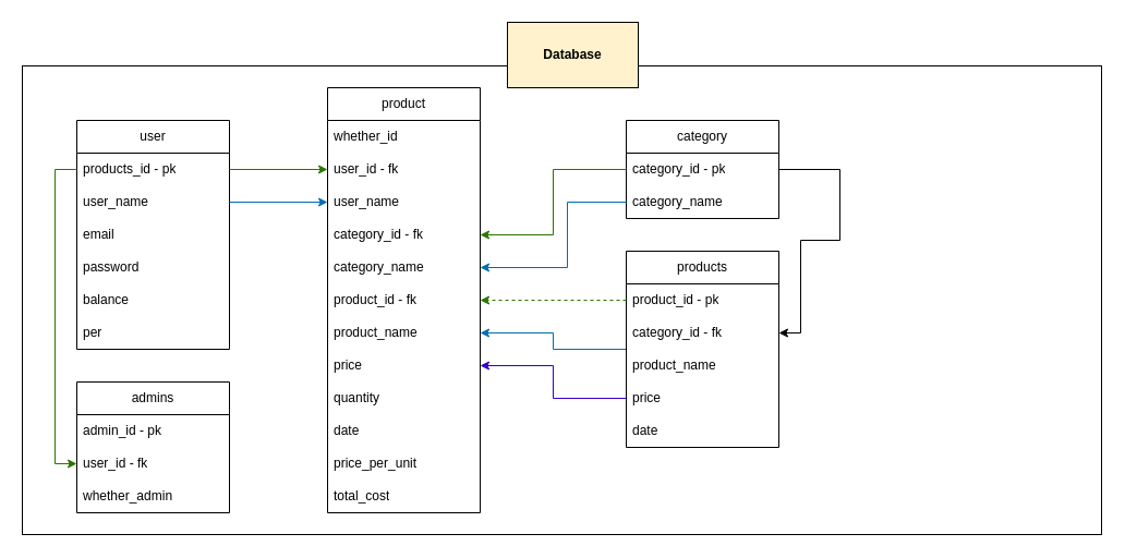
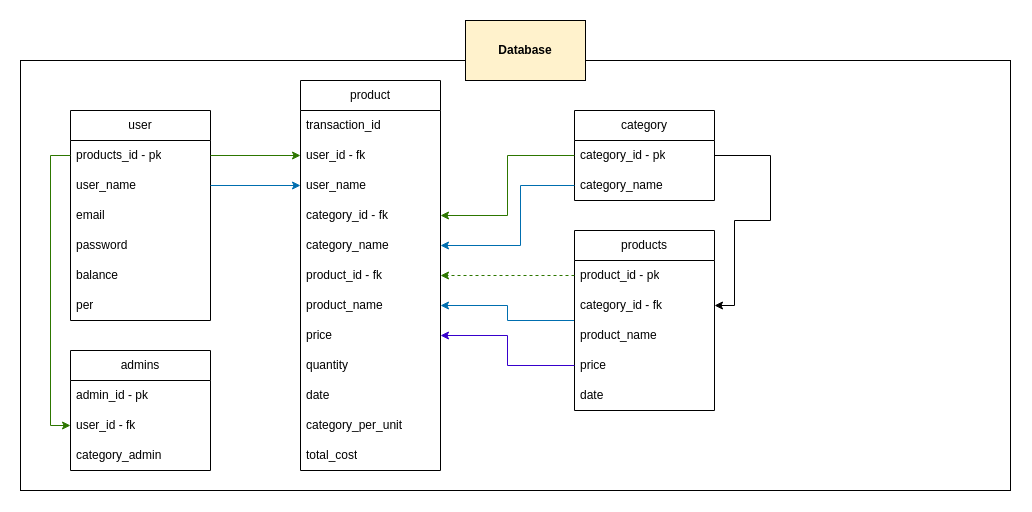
- <mxCell id="4" value="whether_id" style="text;strokeColor=none;fillColor=none;align=left;verticalAlign=middle;spacingLeft=4;spacingRight=4;overflow=hidden;points=[[0,0.5],[1,0.5]];portConstraint=eastwest;rotatable=0;whiteSpace=wrap;html=1;" parent="3" vertex="1"><mxGeometry y="30" width="140" height="30" as="geometry" /></mxCell>
+ <mxCell id="4" value="transaction_id" style="text;strokeColor=none;fillColor=none;align=left;verticalAlign=middle;spacingLeft=4;spacingRight=4;overflow=hidden;points=[[0,0.5],[1,0.5]];portConstraint=eastwest;rotatable=0;whiteSpace=wrap;html=1;" parent="3" vertex="1"><mxGeometry y="30" width="140" height="30" as="geometry" /></mxCell>
- <mxCell id="14" value="price_per_unit" style="text;strokeColor=none;fillColor=none;align=left;verticalAlign=middle;spacingLeft=4;spacingRight=4;overflow=hidden;points=[[0,0.5],[1,0.5]];portConstraint=eastwest;rotatable=0;whiteSpace=wrap;html=1;" parent="3" vertex="1"><mxGeometry y="330" width="140" height="30" as="geometry" /></mxCell>
+ <mxCell id="14" value="category_per_unit" style="text;strokeColor=none;fillColor=none;align=left;verticalAlign=middle;spacingLeft=4;spacingRight=4;overflow=hidden;points=[[0,0.5],[1,0.5]];portConstraint=eastwest;rotatable=0;whiteSpace=wrap;html=1;" parent="3" vertex="1"><mxGeometry y="330" width="140" height="30" as="geometry" /></mxCell>
- <mxCell id="43" value="whether_admin" style="text;strokeColor=none;fillColor=none;align=left;verticalAlign=middle;spacingLeft=4;spacingRight=4;overflow=hidden;points=[[0,0.5],[1,0.5]];portConstraint=eastwest;rotatable=0;whiteSpace=wrap;html=1;" vertex="1" parent="40"><mxGeometry y="90" width="140" height="30" as="geometry" /></mxCell>
+ <mxCell id="43" value="category_admin" style="text;strokeColor=none;fillColor=none;align=left;verticalAlign=middle;spacingLeft=4;spacingRight=4;overflow=hidden;points=[[0,0.5],[1,0.5]];portConstraint=eastwest;rotatable=0;whiteSpace=wrap;html=1;" vertex="1" parent="40"><mxGeometry y="90" width="140" height="30" as="geometry" /></mxCell>
